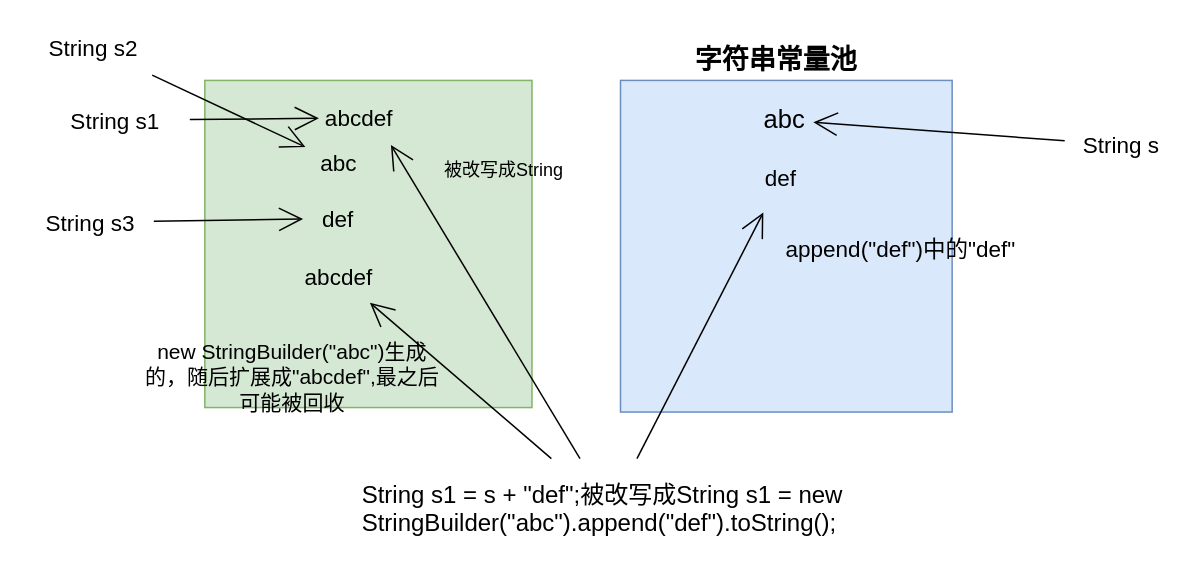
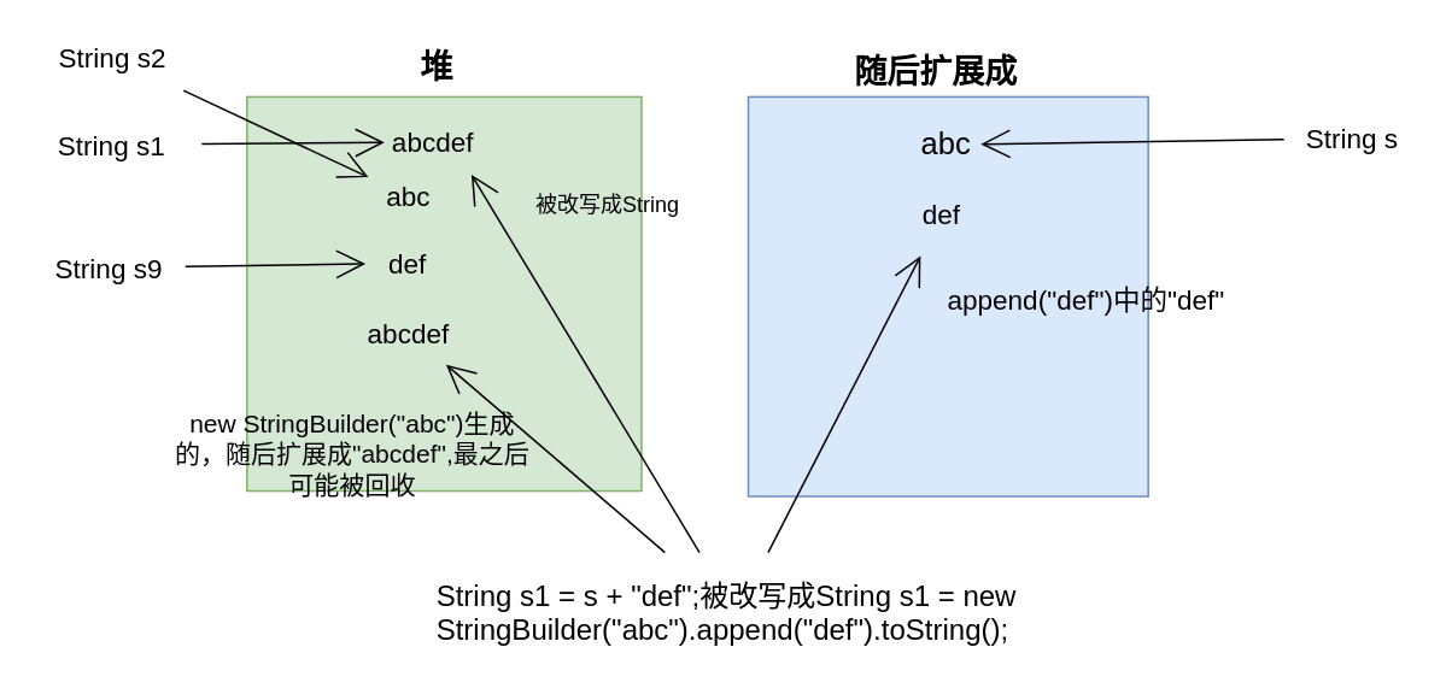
+ <mxCell id="5" value="堆" style="text;html=1;strokeColor=none;fillColor=none;align=center;verticalAlign=middle;whiteSpace=wrap;rounded=0;fontStyle=1;fontSize=18;" parent="1" vertex="1"><mxGeometry x="181" y="20" width="120" height="33" as="geometry" /></mxCell>
- <mxCell id="3" value="字符串常量池" style="text;html=1;strokeColor=none;fillColor=none;align=center;verticalAlign=middle;whiteSpace=wrap;rounded=0;fontStyle=1;fontSize=18;" parent="1" vertex="1"><mxGeometry x="457" y="23" width="120" height="33" as="geometry" /></mxCell>
+ <mxCell id="3" value="随后扩展成" style="text;html=1;strokeColor=none;fillColor=none;align=center;verticalAlign=middle;whiteSpace=wrap;rounded=0;fontStyle=1;fontSize=18;" parent="1" vertex="1"><mxGeometry x="457" y="23" width="120" height="33" as="geometry" /></mxCell>
- <mxCell id="14" value="String s1" style="text;html=1;strokeColor=none;fillColor=none;align=center;verticalAlign=middle;whiteSpace=wrap;rounded=0;fontSize=15;" parent="1" vertex="1"><mxGeometry x="35" y="68" width="83" height="23" as="geometry" /></mxCell>
+ <mxCell id="14" value="String s1" style="text;html=1;strokeColor=none;fillColor=none;align=center;verticalAlign=middle;whiteSpace=wrap;rounded=0;fontSize=15;" parent="1" vertex="1"><mxGeometry x="20" y="68" width="83" height="23" as="geometry" /></mxCell>
- <mxCell id="12" value="String s" style="text;html=1;strokeColor=none;fillColor=none;align=center;verticalAlign=middle;whiteSpace=wrap;rounded=0;fontSize=15;" parent="1" vertex="1"><mxGeometry x="717" y="81" width="60" height="30" as="geometry" /></mxCell>
+ <mxCell id="12" value="String s" style="text;html=1;strokeColor=none;fillColor=none;align=center;verticalAlign=middle;whiteSpace=wrap;rounded=0;fontSize=15;" parent="1" vertex="1"><mxGeometry x="717" y="61" width="60" height="30" as="geometry" /></mxCell>
- <mxCell id="18" value="String s3" style="text;html=1;strokeColor=none;fillColor=none;align=center;verticalAlign=middle;whiteSpace=wrap;rounded=0;fontSize=15;" parent="1" vertex="1"><mxGeometry x="26" y="137" width="68" height="21" as="geometry" /></mxCell>
+ <mxCell id="18" value="String s9" style="text;html=1;strokeColor=none;fillColor=none;align=center;verticalAlign=middle;whiteSpace=wrap;rounded=0;fontSize=15;" parent="1" vertex="1"><mxGeometry x="26" y="137" width="68" height="21" as="geometry" /></mxCell>
